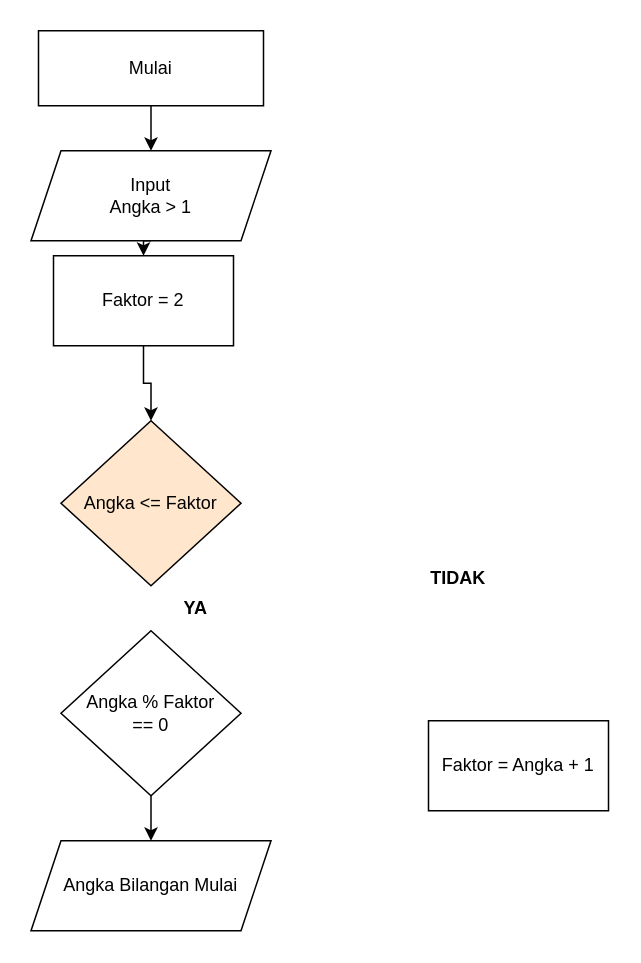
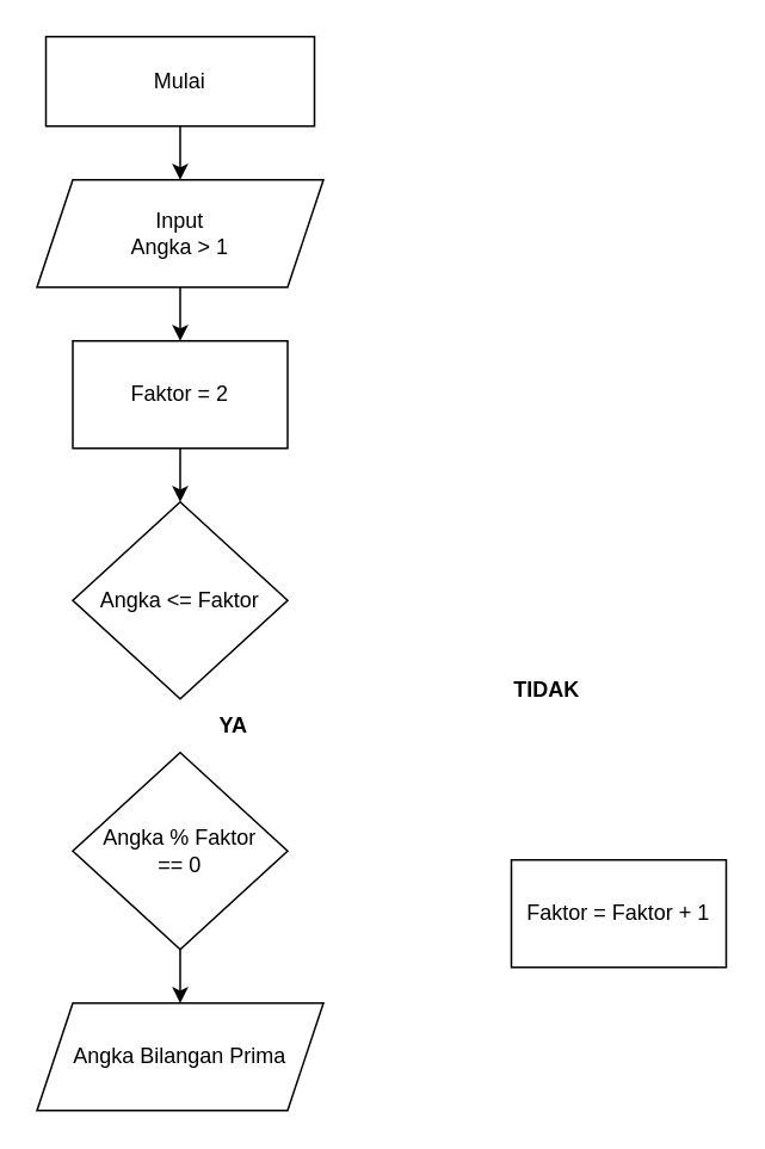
- <mxCell id="8" value="Faktor = 2" style="rounded=0;whiteSpace=wrap;html=1;" vertex="1" parent="1"><mxGeometry x="35" y="170" width="120" height="60" as="geometry" /></mxCell>
+ <mxCell id="8" value="Faktor = 2" style="rounded=0;whiteSpace=wrap;html=1;" vertex="1" parent="1"><mxGeometry x="40" y="190" width="120" height="60" as="geometry" /></mxCell>
- <mxCell id="9" value="Angka &amp;lt;= Faktor" style="rhombus;whiteSpace=wrap;html=1;fillColor=#ffe6cc;" vertex="1" parent="1"><mxGeometry x="40" y="280" width="120" height="110" as="geometry" /></mxCell>
+ <mxCell id="9" value="Angka &amp;lt;= Faktor" style="rhombus;whiteSpace=wrap;html=1;" vertex="1" parent="1"><mxGeometry x="40" y="280" width="120" height="110" as="geometry" /></mxCell>
- <mxCell id="12" value="Faktor = Angka + 1" style="rounded=0;whiteSpace=wrap;html=1;" vertex="1" parent="1"><mxGeometry x="285" y="480" width="120" height="60" as="geometry" /></mxCell>
+ <mxCell id="12" value="Faktor = Faktor + 1" style="rounded=0;whiteSpace=wrap;html=1;" vertex="1" parent="1"><mxGeometry x="285" y="480" width="120" height="60" as="geometry" /></mxCell>
- <mxCell id="14" value="Angka Bilangan Mulai" style="shape=parallelogram;perimeter=parallelogramPerimeter;whiteSpace=wrap;html=1;fixedSize=1;" vertex="1" parent="1"><mxGeometry x="20" y="560" width="160" height="60" as="geometry" /></mxCell>
+ <mxCell id="14" value="Angka Bilangan Prima" style="shape=parallelogram;perimeter=parallelogramPerimeter;whiteSpace=wrap;html=1;fixedSize=1;" vertex="1" parent="1"><mxGeometry x="20" y="560" width="160" height="60" as="geometry" /></mxCell>
